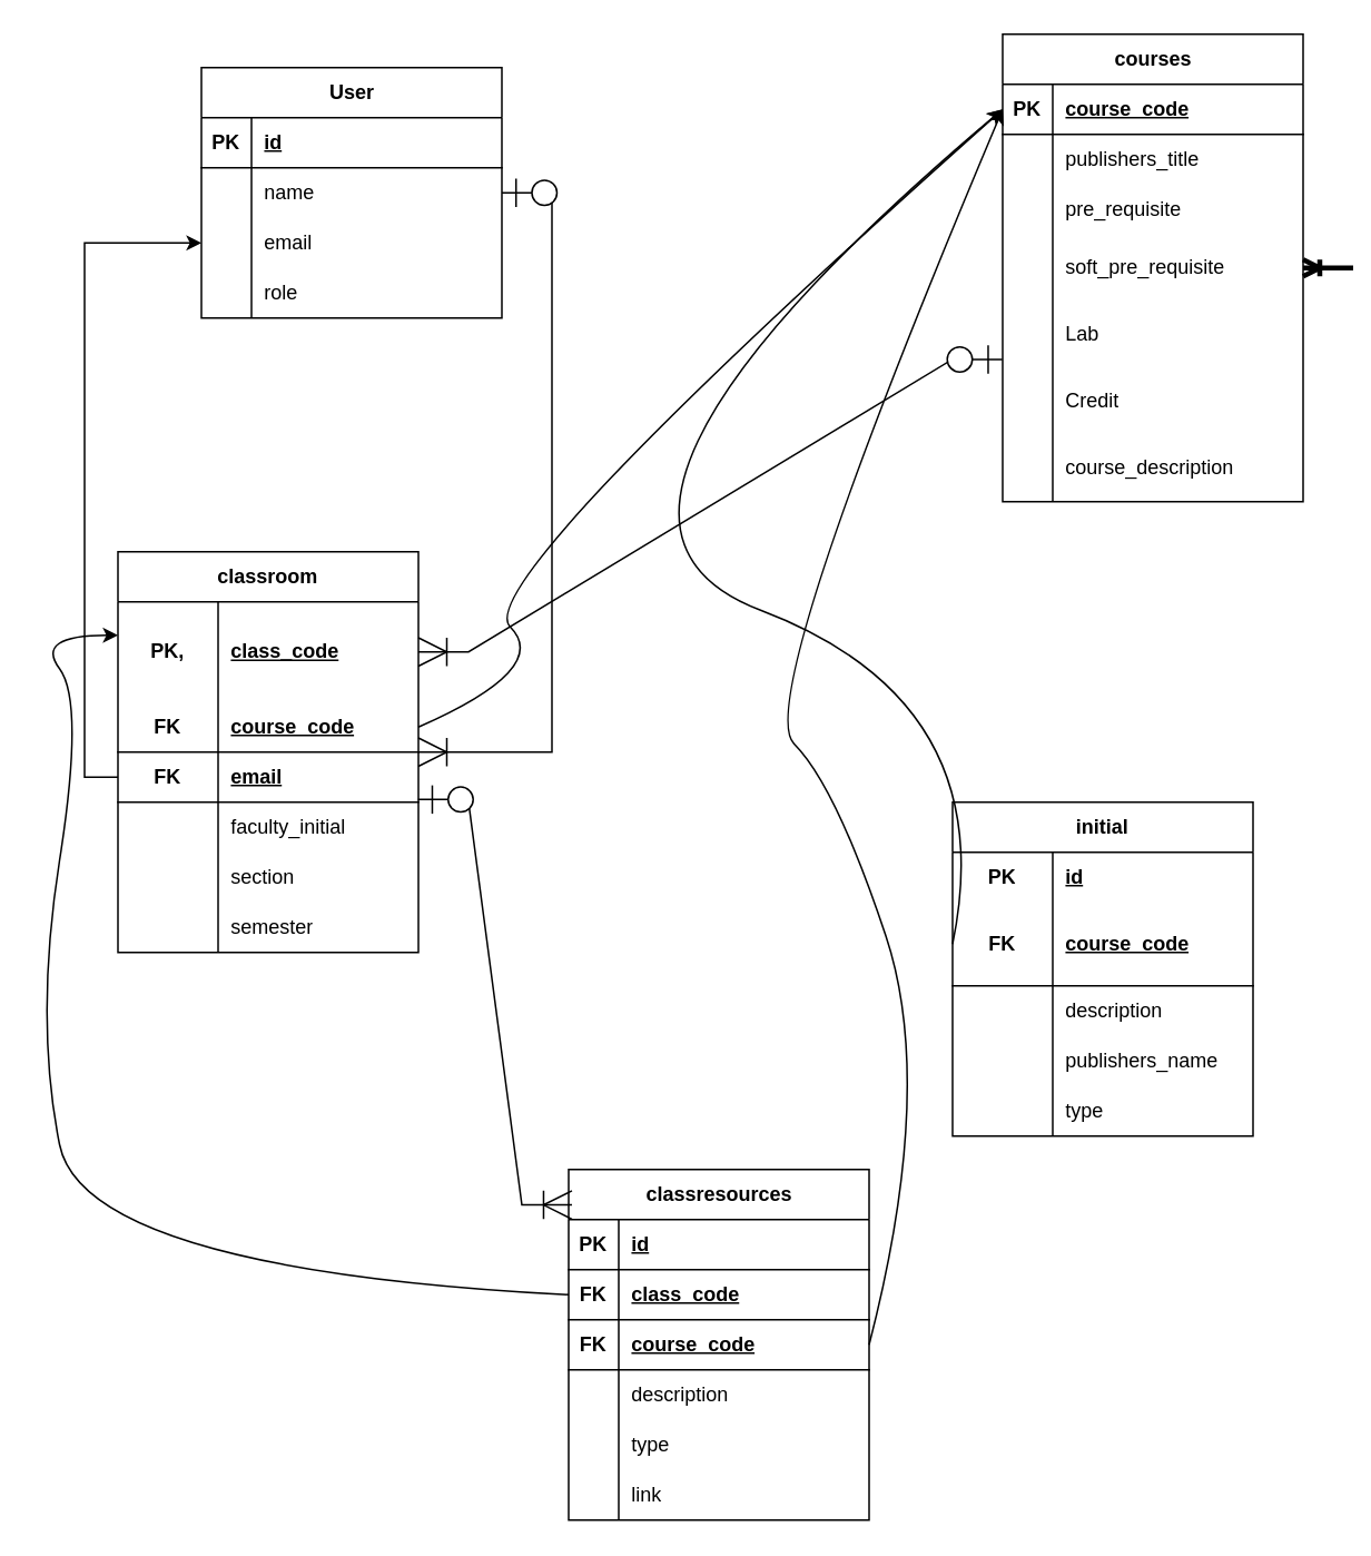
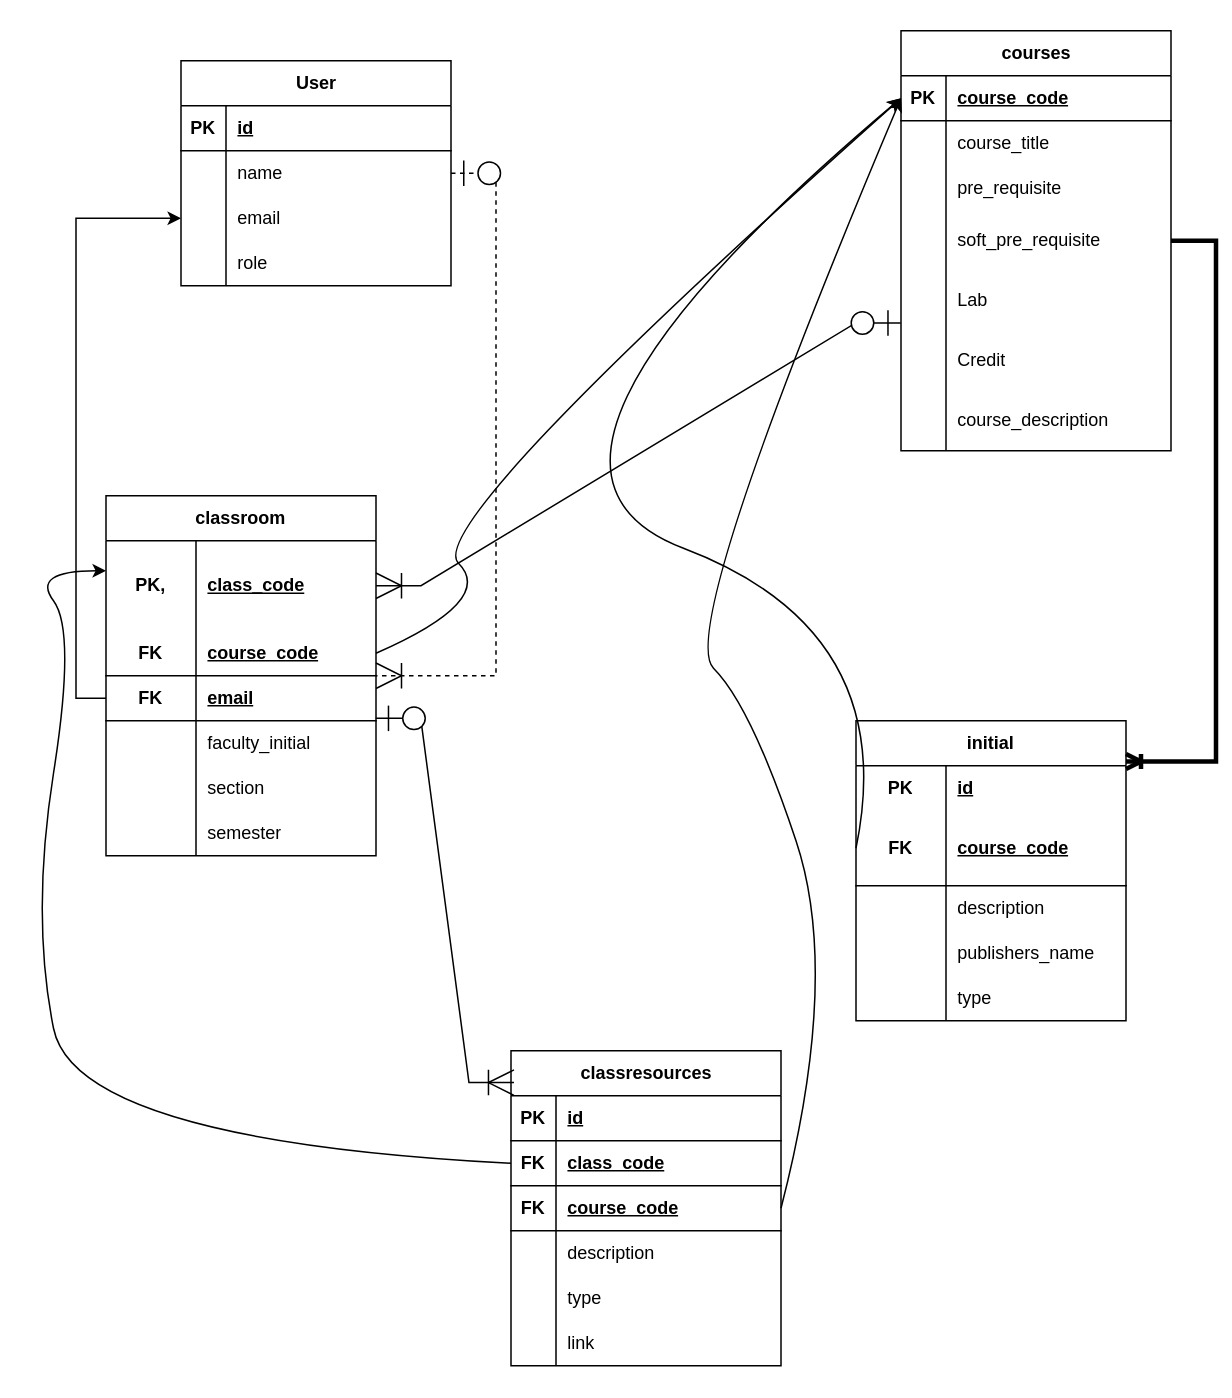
- <mxCell id="21" value="publishers_title" style="shape=partialRectangle;connectable=0;fillColor=none;top=0;left=0;bottom=0;right=0;align=left;spacingLeft=6;overflow=hidden;whiteSpace=wrap;html=1;" vertex="1" parent="19"><mxGeometry x="30" width="150" height="30" as="geometry"><mxRectangle width="150" height="30" as="alternateBounds" /></mxGeometry></mxCell>
+ <mxCell id="21" value="course_title" style="shape=partialRectangle;connectable=0;fillColor=none;top=0;left=0;bottom=0;right=0;align=left;spacingLeft=6;overflow=hidden;whiteSpace=wrap;html=1;" vertex="1" parent="19"><mxGeometry x="30" width="150" height="30" as="geometry"><mxRectangle width="150" height="30" as="alternateBounds" /></mxGeometry></mxCell>
- <mxCell id="53" value="" style="edgeStyle=entityRelationEdgeStyle;fontSize=12;html=1;endArrow=ERoneToMany;rounded=0;strokeWidth=3;" edge="1" parent="1" source="15" target="27"><mxGeometry width="100" height="100" relative="1" as="geometry"><mxPoint x="280" y="450" as="sourcePoint" /><mxPoint x="380" y="320" as="targetPoint" /></mxGeometry></mxCell>
+ <mxCell id="53" value="" style="edgeStyle=entityRelationEdgeStyle;fontSize=12;html=1;endArrow=ERoneToMany;rounded=0;entryX=1;entryY=0.136;entryDx=0;entryDy=0;entryPerimeter=0;strokeWidth=3;" edge="1" parent="1" source="15" target="37"><mxGeometry width="100" height="100" relative="1" as="geometry"><mxPoint x="280" y="450" as="sourcePoint" /><mxPoint x="380" y="320" as="targetPoint" /></mxGeometry></mxCell>
- <mxCell id="77" value="" style="edgeStyle=entityRelationEdgeStyle;fontSize=12;html=1;endArrow=ERoneToMany;startArrow=ERzeroToOne;rounded=0;endSize=15;startSize=15;" edge="1" parent="1" source="2" target="54"><mxGeometry width="100" height="100" relative="1" as="geometry"><mxPoint x="180" y="210" as="sourcePoint" /><mxPoint x="770" y="330" as="targetPoint" /><Array as="points"><mxPoint x="700" y="300" /><mxPoint x="270" y="250" /><mxPoint x="220" y="240" /><mxPoint x="720" y="310" /></Array></mxGeometry></mxCell>
+ <mxCell id="77" value="" style="edgeStyle=entityRelationEdgeStyle;fontSize=12;html=1;endArrow=ERoneToMany;startArrow=ERzeroToOne;rounded=0;endSize=15;startSize=15;dashed=1;" edge="1" parent="1" source="2" target="54"><mxGeometry width="100" height="100" relative="1" as="geometry"><mxPoint x="180" y="210" as="sourcePoint" /><mxPoint x="770" y="330" as="targetPoint" /><Array as="points"><mxPoint x="700" y="300" /><mxPoint x="270" y="250" /><mxPoint x="220" y="240" /><mxPoint x="720" y="310" /></Array></mxGeometry></mxCell>
